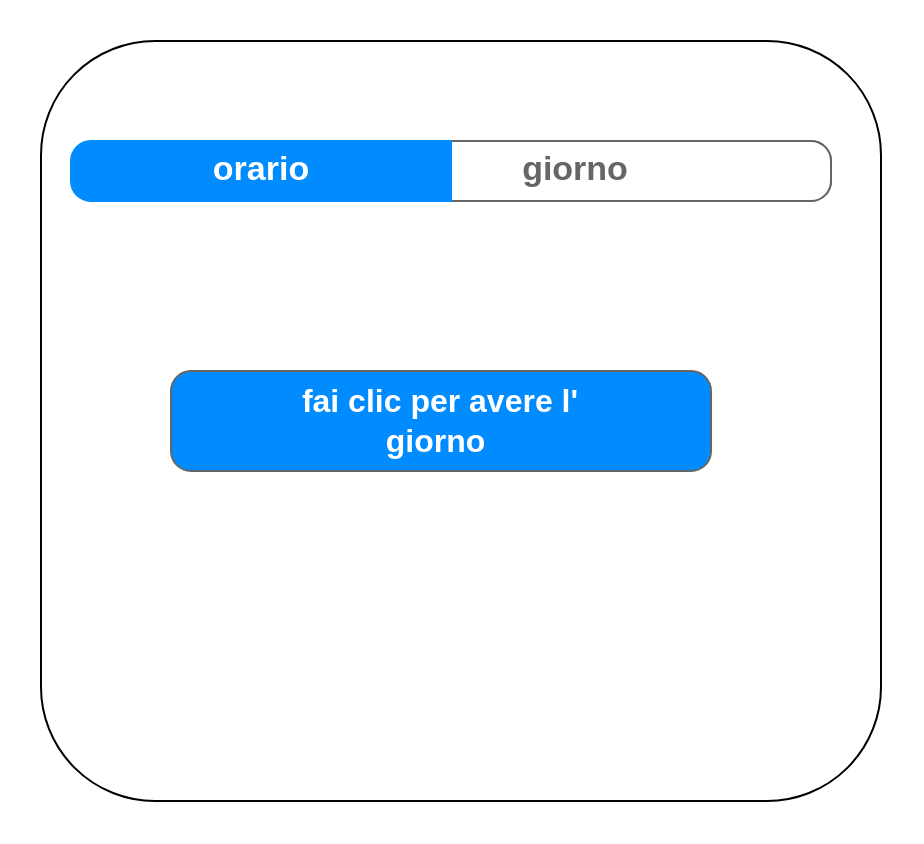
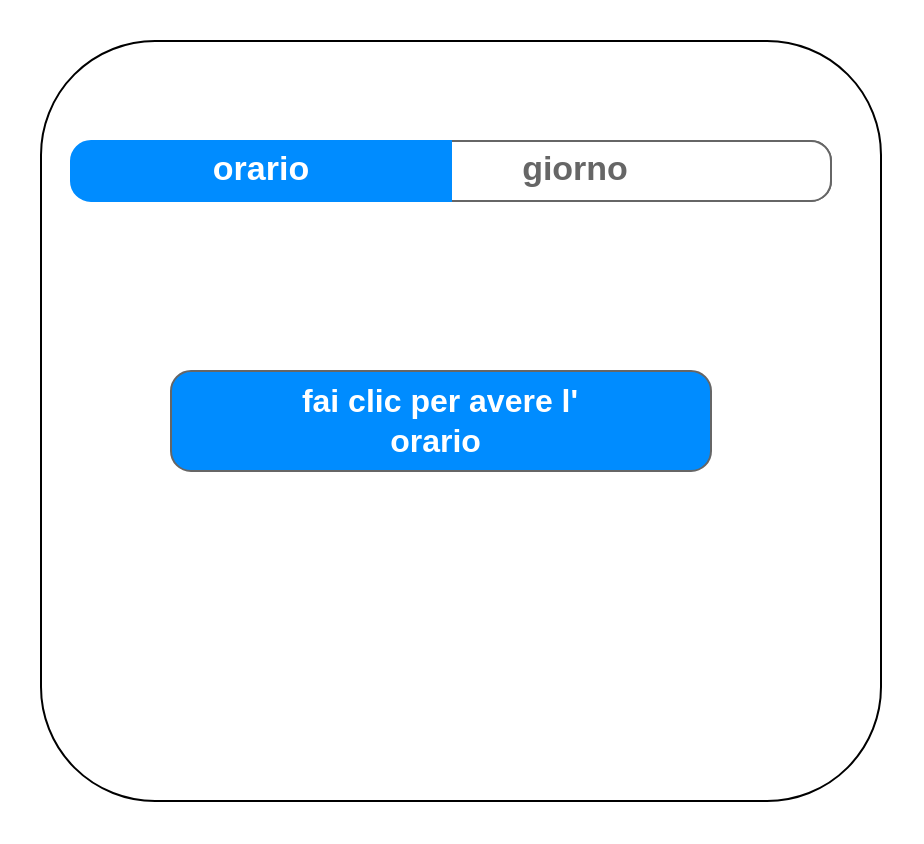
- <mxCell id="7" value="fai clic per avere l'&lt;br&gt;giorno&amp;nbsp;" style="strokeWidth=1;shadow=0;dashed=0;align=center;html=1;shape=mxgraph.mockup.anchor;fontSize=16;fontColor=#ffffff;fontStyle=1;whiteSpace=wrap;" vertex="1" parent="6"><mxGeometry y="15" width="270" height="20" as="geometry" /></mxCell>
+ <mxCell id="7" value="fai clic per avere l'&lt;br&gt;orario&amp;nbsp;" style="strokeWidth=1;shadow=0;dashed=0;align=center;html=1;shape=mxgraph.mockup.anchor;fontSize=16;fontColor=#ffffff;fontStyle=1;whiteSpace=wrap;" vertex="1" parent="6"><mxGeometry y="15" width="270" height="20" as="geometry" /></mxCell>
